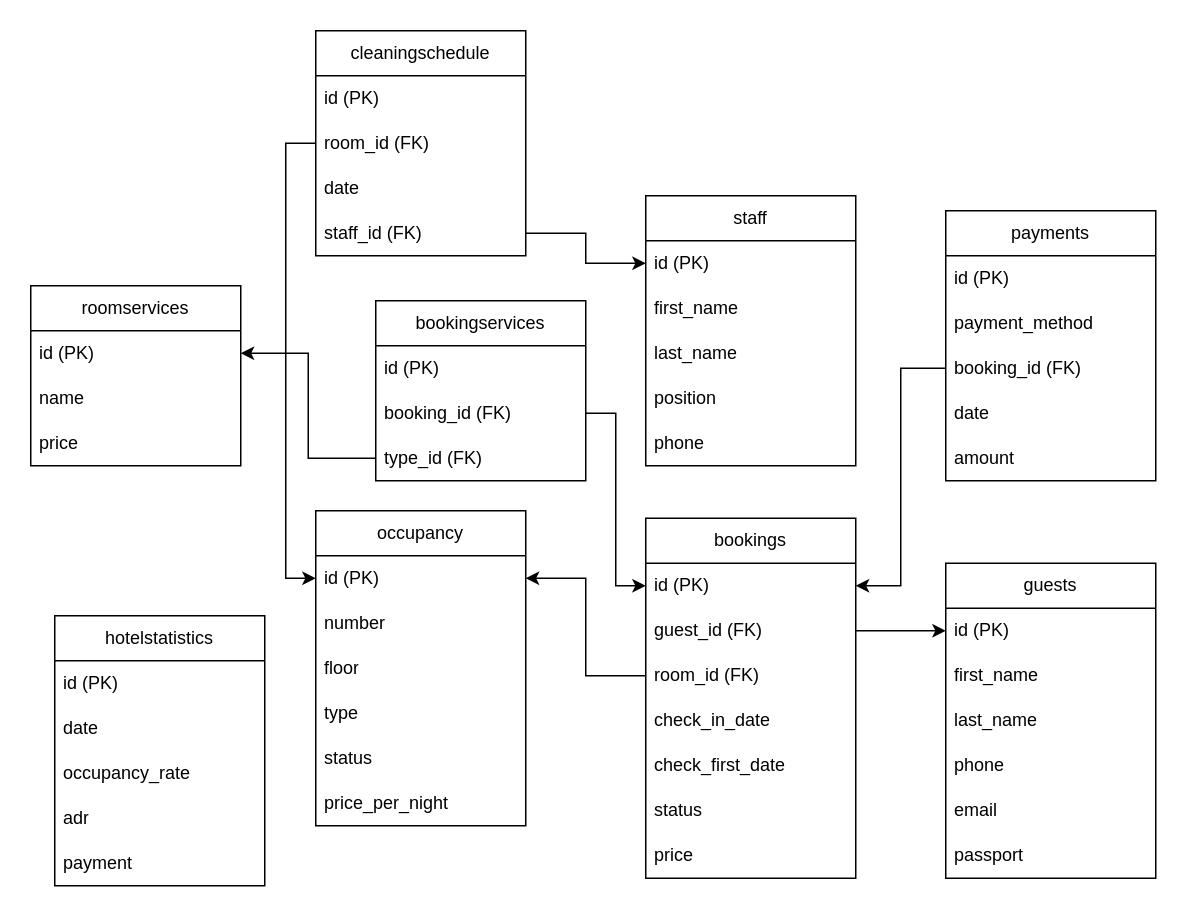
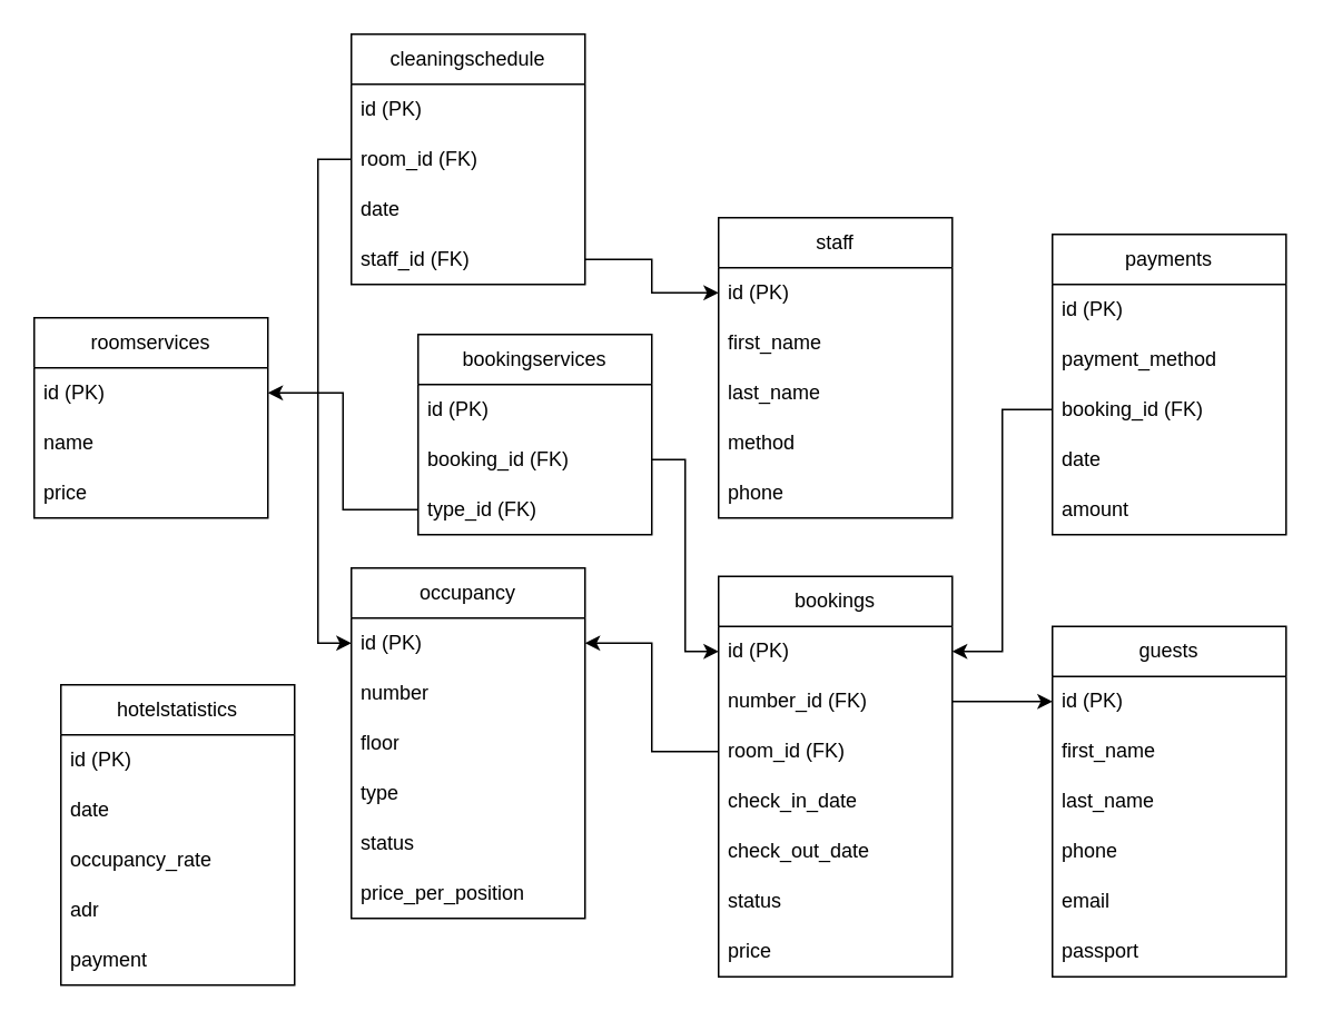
- <mxCell id="30" value="position" style="text;strokeColor=none;fillColor=none;align=left;verticalAlign=middle;spacingLeft=4;spacingRight=4;overflow=hidden;points=[[0,0.5],[1,0.5]];portConstraint=eastwest;rotatable=0;whiteSpace=wrap;html=1;" vertex="1" parent="26"><mxGeometry y="120" width="140" height="30" as="geometry" /></mxCell>
+ <mxCell id="30" value="method" style="text;strokeColor=none;fillColor=none;align=left;verticalAlign=middle;spacingLeft=4;spacingRight=4;overflow=hidden;points=[[0,0.5],[1,0.5]];portConstraint=eastwest;rotatable=0;whiteSpace=wrap;html=1;" vertex="1" parent="26"><mxGeometry y="120" width="140" height="30" as="geometry" /></mxCell>
- <mxCell id="39" value="guest_id (FK)" style="text;strokeColor=none;fillColor=none;align=left;verticalAlign=middle;spacingLeft=4;spacingRight=4;overflow=hidden;points=[[0,0.5],[1,0.5]];portConstraint=eastwest;rotatable=0;whiteSpace=wrap;html=1;" vertex="1" parent="37"><mxGeometry y="60" width="140" height="30" as="geometry" /></mxCell>
+ <mxCell id="39" value="number_id (FK)" style="text;strokeColor=none;fillColor=none;align=left;verticalAlign=middle;spacingLeft=4;spacingRight=4;overflow=hidden;points=[[0,0.5],[1,0.5]];portConstraint=eastwest;rotatable=0;whiteSpace=wrap;html=1;" vertex="1" parent="37"><mxGeometry y="60" width="140" height="30" as="geometry" /></mxCell>
- <mxCell id="42" value="check_first_date" style="text;strokeColor=none;fillColor=none;align=left;verticalAlign=middle;spacingLeft=4;spacingRight=4;overflow=hidden;points=[[0,0.5],[1,0.5]];portConstraint=eastwest;rotatable=0;whiteSpace=wrap;html=1;" vertex="1" parent="37"><mxGeometry y="150" width="140" height="30" as="geometry" /></mxCell>
+ <mxCell id="42" value="check_out_date" style="text;strokeColor=none;fillColor=none;align=left;verticalAlign=middle;spacingLeft=4;spacingRight=4;overflow=hidden;points=[[0,0.5],[1,0.5]];portConstraint=eastwest;rotatable=0;whiteSpace=wrap;html=1;" vertex="1" parent="37"><mxGeometry y="150" width="140" height="30" as="geometry" /></mxCell>
- <mxCell id="25" value="price_per_night" style="text;strokeColor=none;fillColor=none;align=left;verticalAlign=middle;spacingLeft=4;spacingRight=4;overflow=hidden;points=[[0,0.5],[1,0.5]];portConstraint=eastwest;rotatable=0;whiteSpace=wrap;html=1;" vertex="1" parent="19"><mxGeometry y="180" width="140" height="30" as="geometry" /></mxCell>
+ <mxCell id="25" value="price_per_position" style="text;strokeColor=none;fillColor=none;align=left;verticalAlign=middle;spacingLeft=4;spacingRight=4;overflow=hidden;points=[[0,0.5],[1,0.5]];portConstraint=eastwest;rotatable=0;whiteSpace=wrap;html=1;" vertex="1" parent="19"><mxGeometry y="180" width="140" height="30" as="geometry" /></mxCell>
